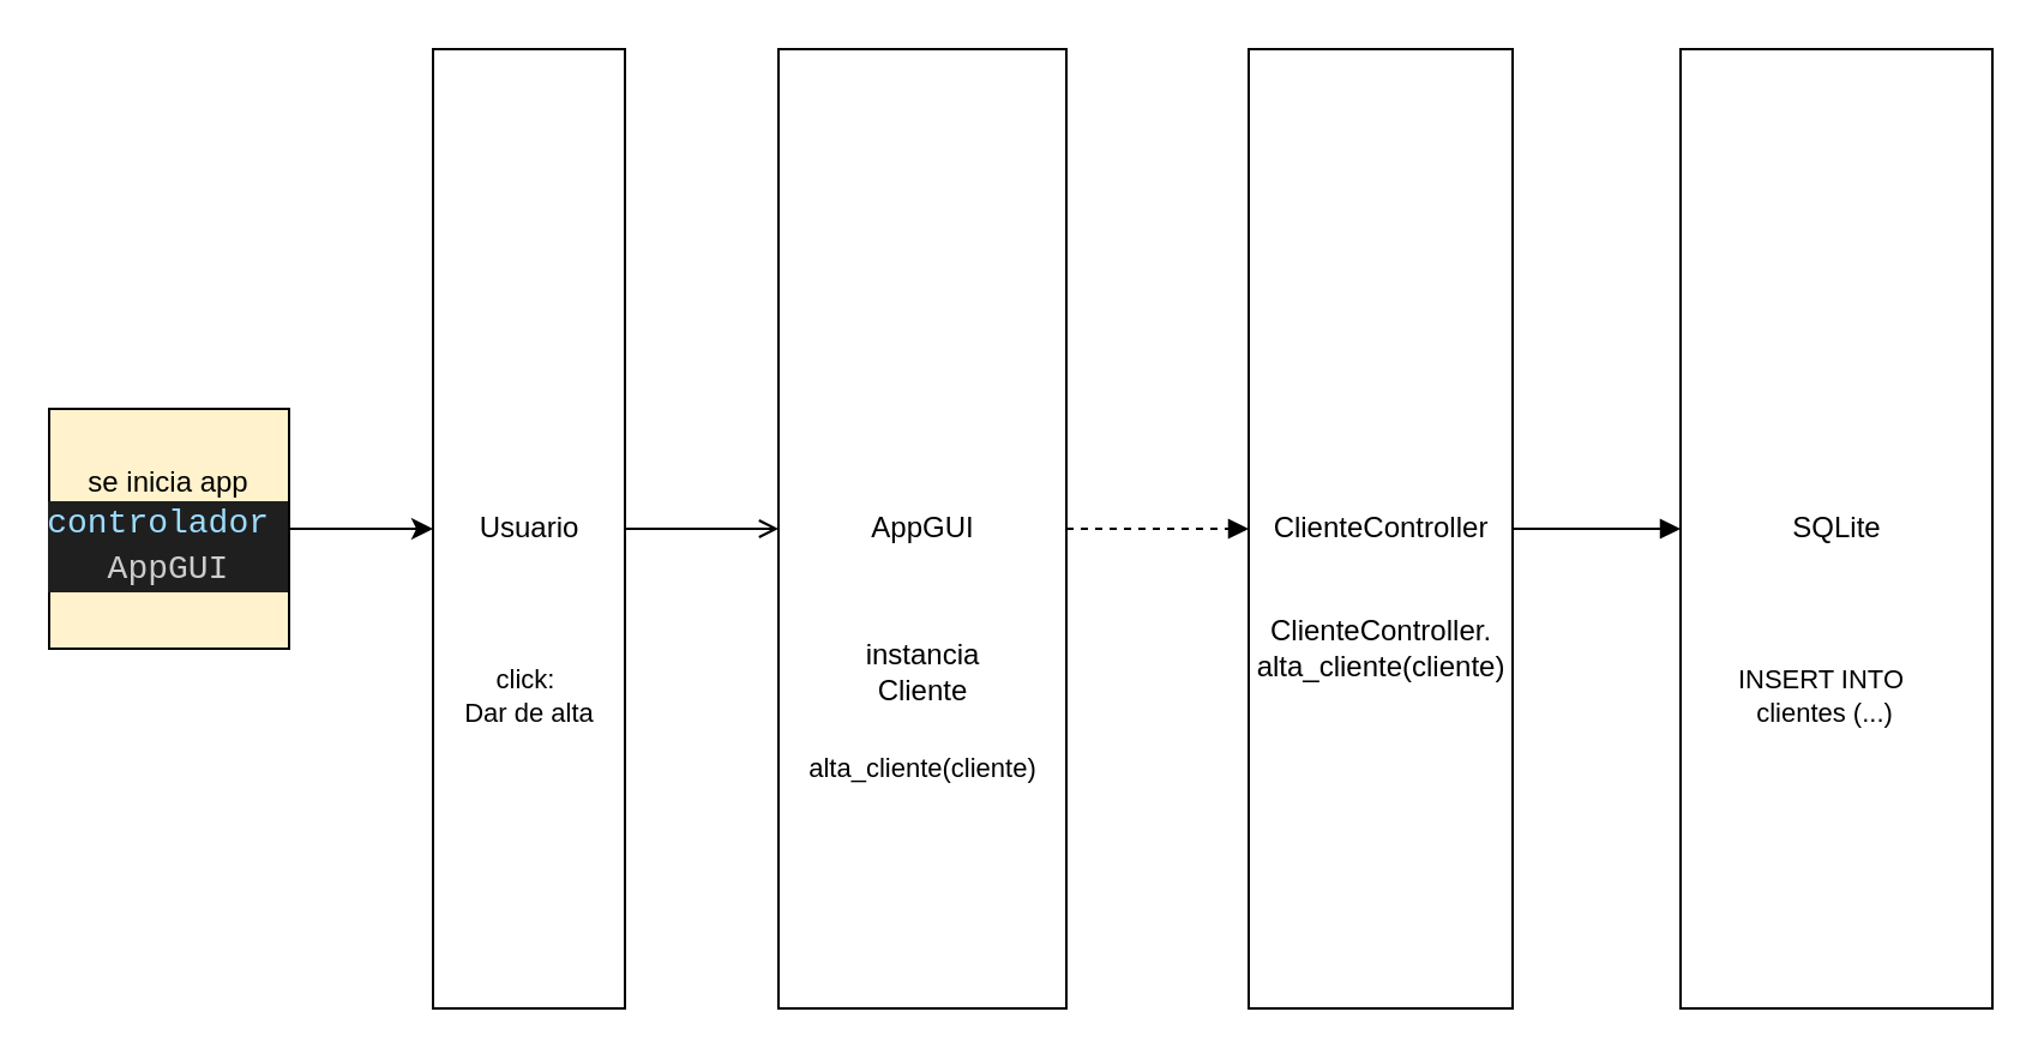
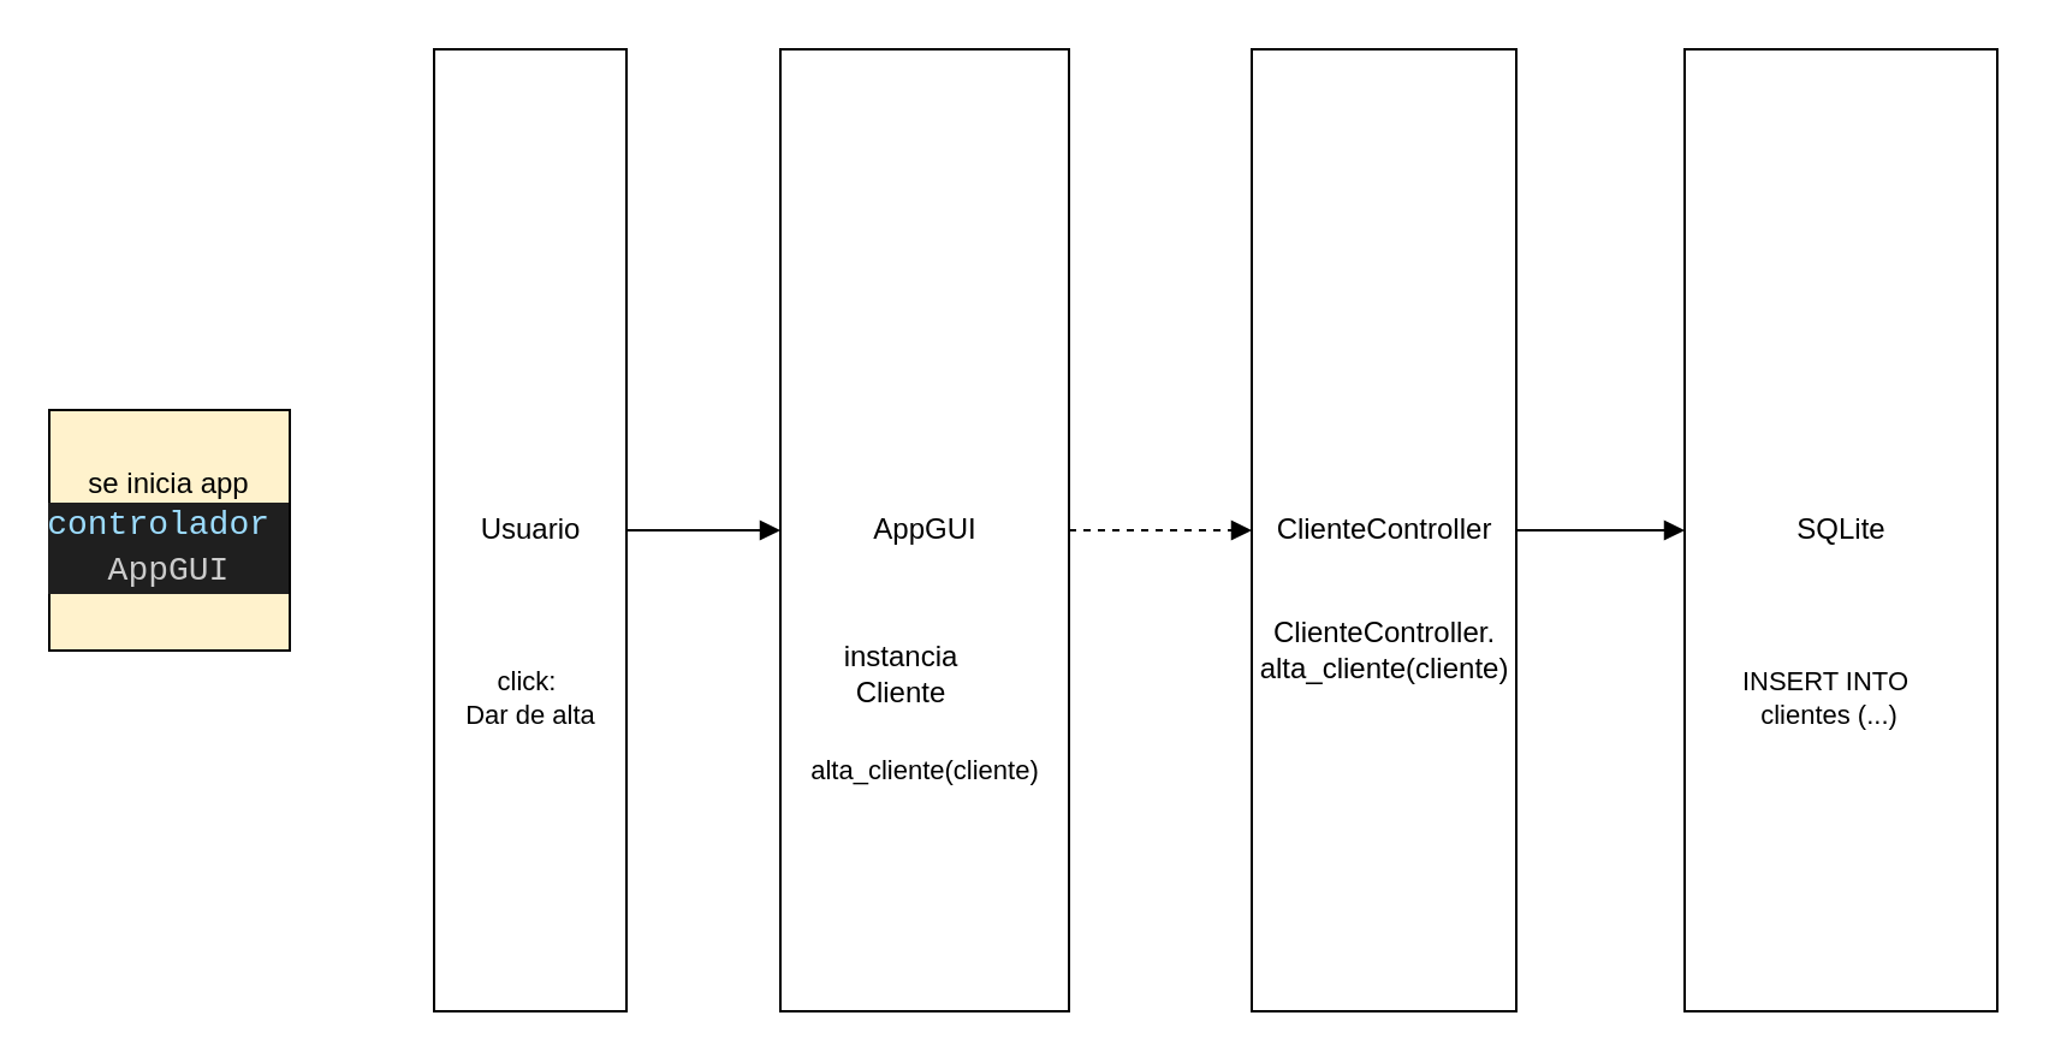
- <mxCell id="11" value="" style="edgeStyle=orthogonalEdgeStyle;rounded=0;orthogonalLoop=1;jettySize=auto;html=1;" edge="1" parent="1" source="12" target="2"><mxGeometry relative="1" as="geometry" /></mxCell>
- <mxCell id="6" value="click:&amp;nbsp;&lt;div&gt;Dar de alta&lt;/div&gt;" style="endArrow=open;html=1;" parent="1" source="2" target="3" edge="1"><mxGeometry x="-1" y="-81" relative="1" as="geometry"><mxPoint x="-40" y="-11" as="offset" /></mxGeometry></mxCell>
+ <mxCell id="6" value="click:&amp;nbsp;&lt;div&gt;Dar de alta&lt;/div&gt;" style="endArrow=block;html=1;" parent="1" source="2" target="3" edge="1"><mxGeometry x="-1" y="-81" relative="1" as="geometry"><mxPoint x="-40" y="-11" as="offset" /></mxGeometry></mxCell>
- <mxCell id="10" value="&lt;div style=&quot;text-wrap-mode: wrap;&quot;&gt;instancia&lt;/div&gt;&lt;div style=&quot;text-wrap-mode: wrap;&quot;&gt;Cliente&lt;/div&gt;" style="text;html=1;align=center;verticalAlign=middle;resizable=0;points=[];autosize=1;strokeColor=none;fillColor=none;" parent="1" vertex="1"><mxGeometry x="349" y="260" width="70" height="40" as="geometry" /></mxCell>
+ <mxCell id="10" value="&lt;div style=&quot;text-wrap-mode: wrap;&quot;&gt;instancia&lt;/div&gt;&lt;div style=&quot;text-wrap-mode: wrap;&quot;&gt;Cliente&lt;/div&gt;" style="text;html=1;align=center;verticalAlign=middle;resizable=0;points=[];autosize=1;strokeColor=none;fillColor=none;" parent="1" vertex="1"><mxGeometry x="339" y="260" width="70" height="40" as="geometry" /></mxCell>
